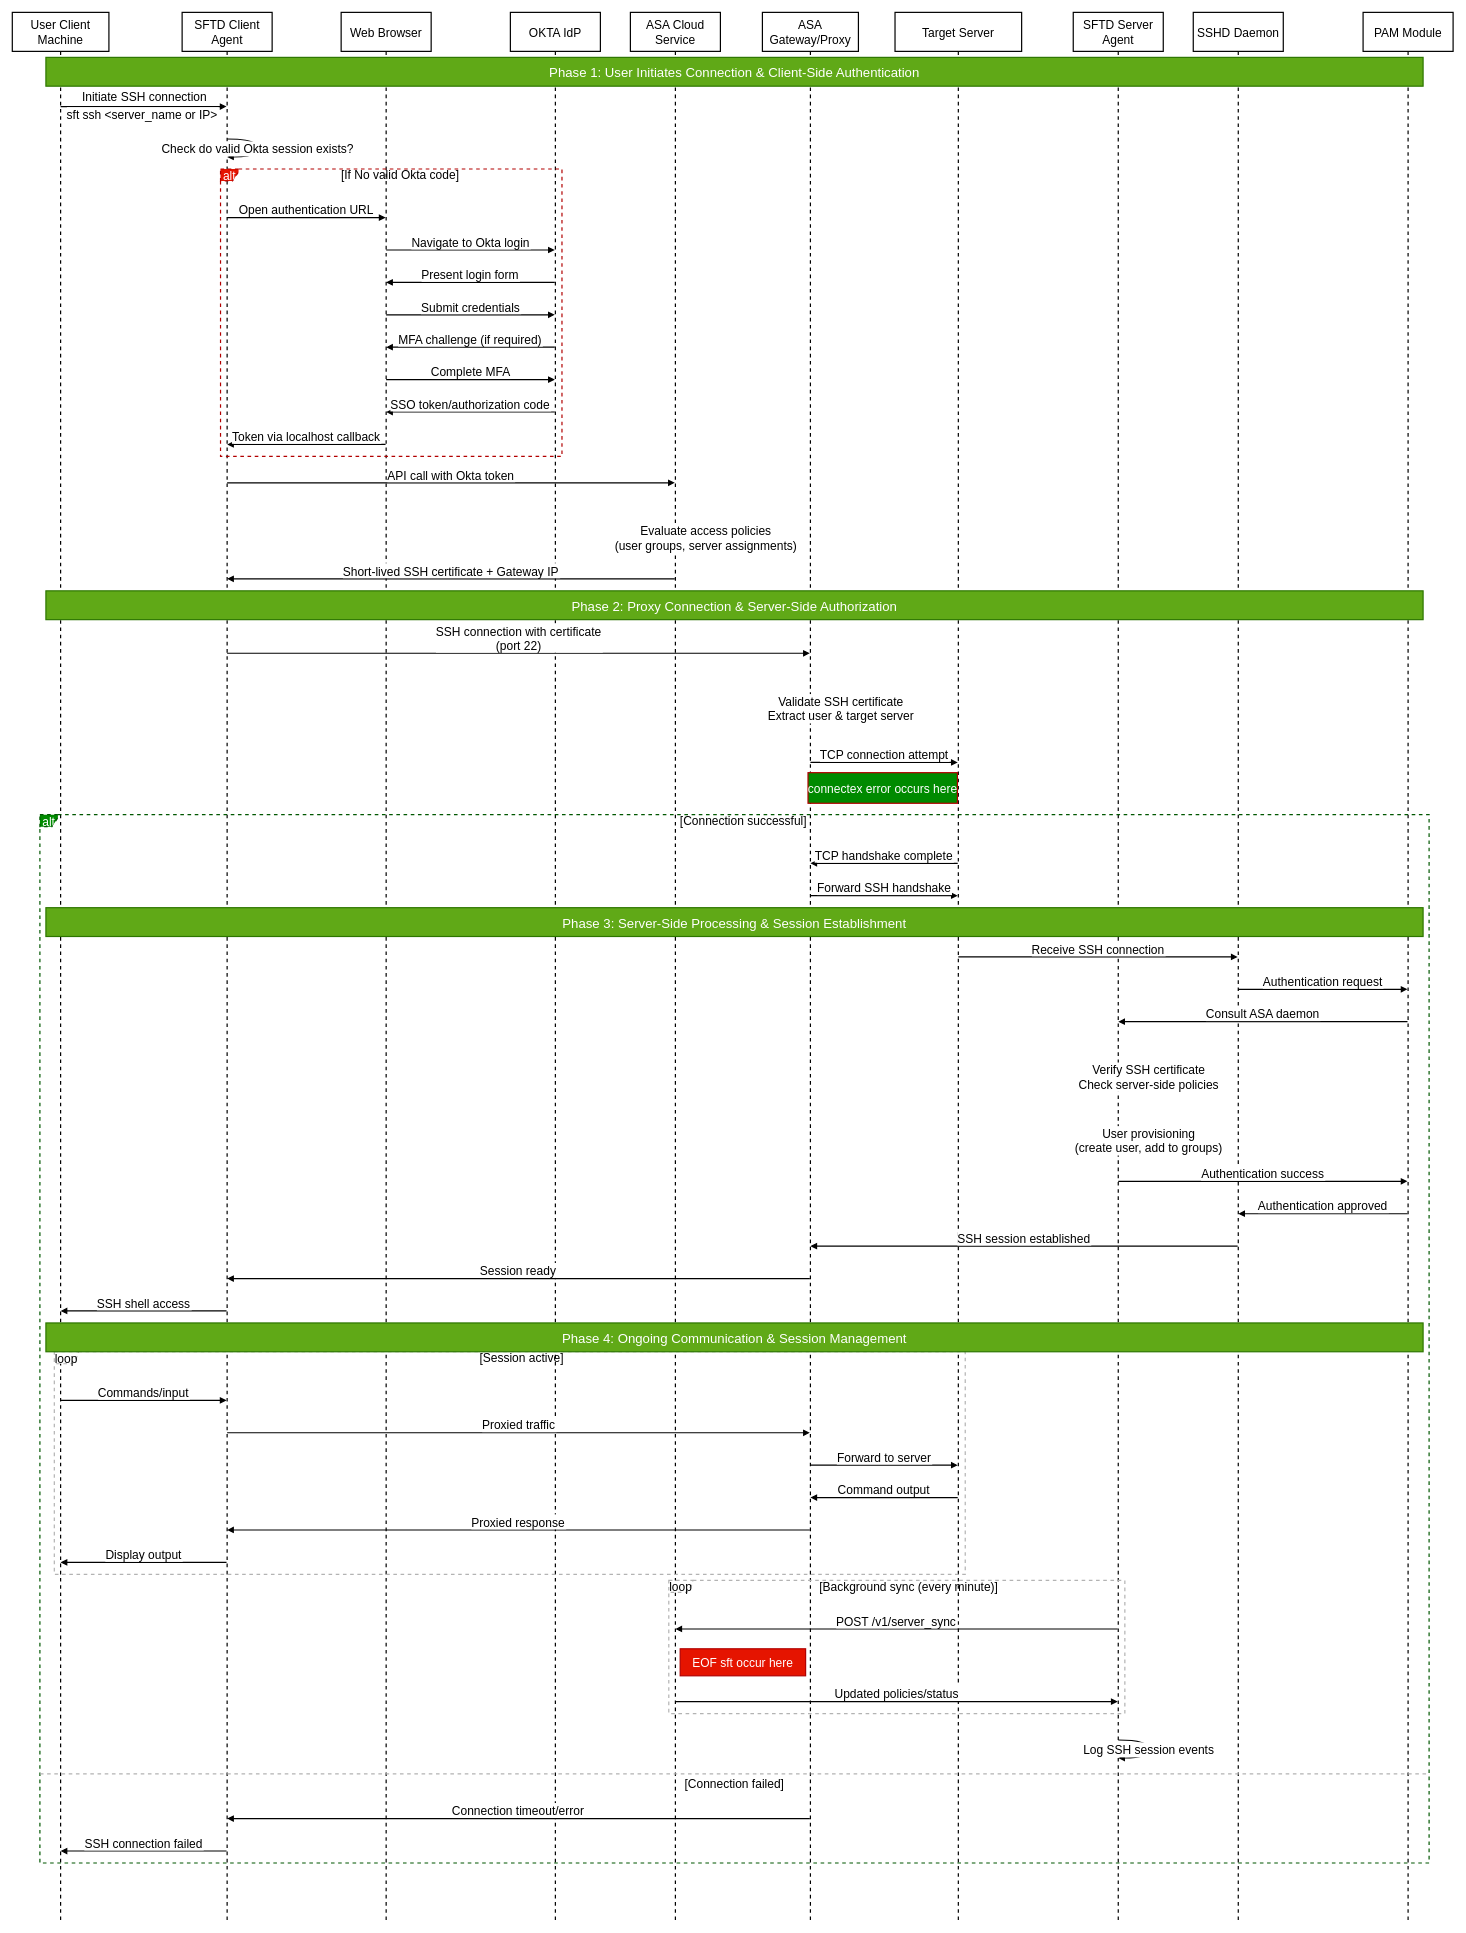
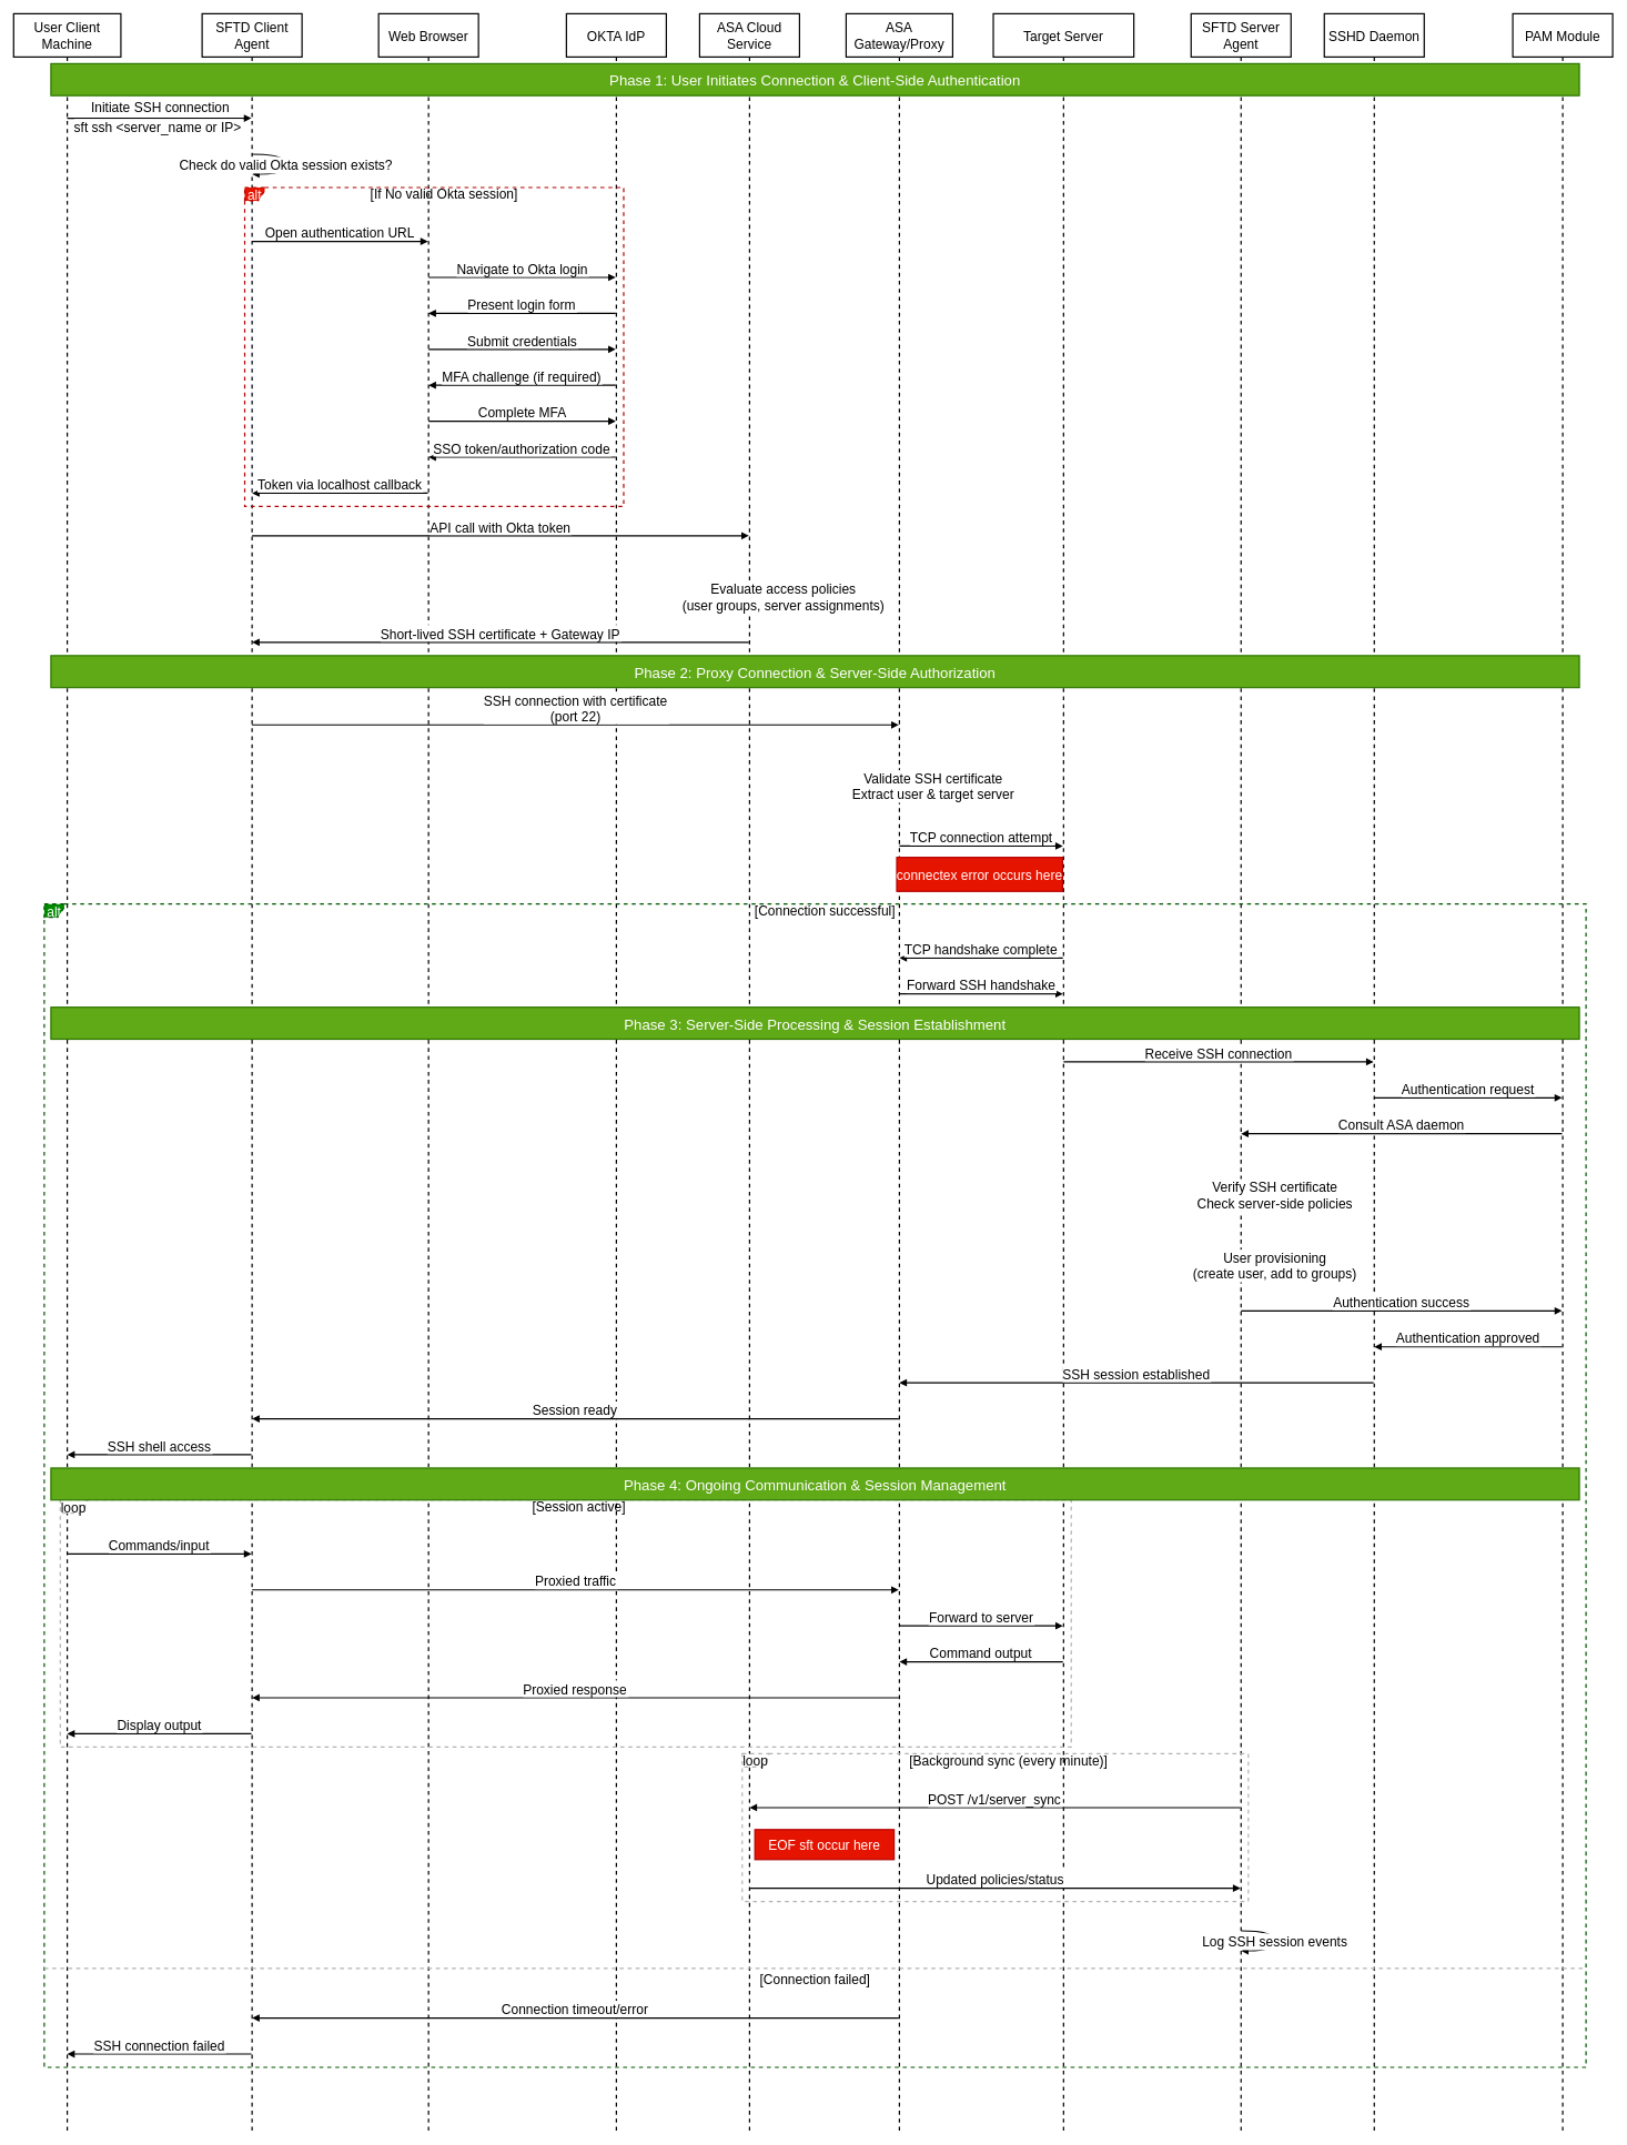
- <mxCell id="13" value="[If No valid Okta code]" style="text;strokeColor=none;fillColor=none;align=center;verticalAlign=middle;whiteSpace=wrap;strokeWidth=2;fontSize=20;fontColor=default;fontStyle=0" vertex="1" parent="12"><mxGeometry x="30" width="539" height="20" as="geometry" /></mxCell>
+ <mxCell id="13" value="[If No valid Okta session]" style="text;strokeColor=none;fillColor=none;align=center;verticalAlign=middle;whiteSpace=wrap;strokeWidth=2;fontSize=20;fontColor=default;fontStyle=0" vertex="1" parent="12"><mxGeometry x="30" width="539" height="20" as="geometry" /></mxCell>
- <mxCell id="62" value="connectex error occurs here" style="fillColor=#008a00;strokeColor=#B20000;fontColor=#ffffff;strokeWidth=2;fontSize=20;" vertex="1" parent="1"><mxGeometry x="1346" y="1287" width="249" height="51" as="geometry" /></mxCell>
+ <mxCell id="62" value="connectex error occurs here" style="fillColor=#e51400;strokeColor=#B20000;fontColor=#ffffff;strokeWidth=2;fontSize=20;" vertex="1" parent="1"><mxGeometry x="1346" y="1287" width="249" height="51" as="geometry" /></mxCell>
